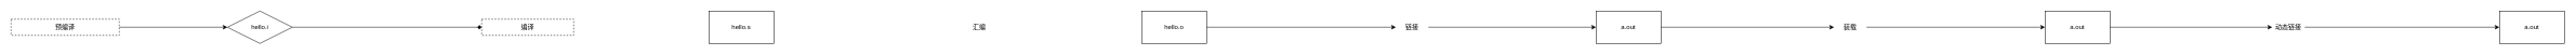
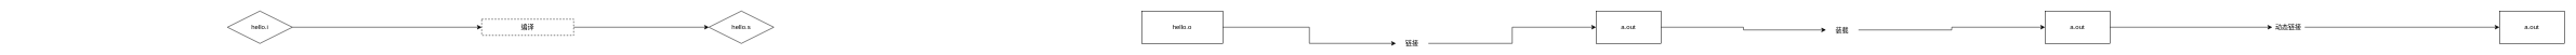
- <mxCell id="5" value="预编译" style="text;html=1;align=center;verticalAlign=middle;whiteSpace=wrap;rounded=0;strokeColor=default;dashed=1;" vertex="1" parent="1"><mxGeometry x="20" y="35" width="200" height="30" as="geometry" /></mxCell>
- <mxCell id="2" value="" style="edgeStyle=orthogonalEdgeStyle;rounded=0;orthogonalLoop=1;jettySize=auto;html=1;" edge="1" parent="1" source="5" target="4"><mxGeometry relative="1" as="geometry" /></mxCell>
- <mxCell id="7" value="" style="edgeStyle=orthogonalEdgeStyle;rounded=0;orthogonalLoop=1;jettySize=auto;html=1;endArrow=diamond;" edge="1" parent="1" source="4" target="8"><mxGeometry relative="1" as="geometry"><mxPoint x="190" y="320" as="sourcePoint" /><mxPoint x="660" y="320" as="targetPoint" /></mxGeometry></mxCell>
+ <mxCell id="7" value="" style="edgeStyle=orthogonalEdgeStyle;rounded=0;orthogonalLoop=1;jettySize=auto;html=1;" edge="1" parent="1" source="4" target="8"><mxGeometry relative="1" as="geometry"><mxPoint x="190" y="320" as="sourcePoint" /><mxPoint x="660" y="320" as="targetPoint" /></mxGeometry></mxCell>
+ <mxCell id="3" value="" style="edgeStyle=orthogonalEdgeStyle;rounded=0;orthogonalLoop=1;jettySize=auto;html=1;" edge="1" parent="1" source="8" target="6"><mxGeometry relative="1" as="geometry" /></mxCell>
- <mxCell id="6" value="hello.s" style="rounded=0;whiteSpace=wrap;html=1;" vertex="1" parent="1"><mxGeometry x="1310" width="120" height="60" as="geometry" y="20" /></mxCell>
+ <mxCell id="6" value="hello.s" style="rhombus;whiteSpace=wrap;html=1;" vertex="1" parent="1"><mxGeometry x="1310" width="120" height="60" as="geometry" y="20" /></mxCell>
- <mxCell id="11" value="汇编" style="text;html=1;align=center;verticalAlign=middle;whiteSpace=wrap;rounded=0;" vertex="1" parent="1"><mxGeometry x="1780" y="35" width="60" height="30" as="geometry" /></mxCell>
- <mxCell id="10" value="hello.o" style="rounded=0;whiteSpace=wrap;html=1;" vertex="1" parent="1"><mxGeometry x="2110" width="120" height="60" as="geometry" y="20" /></mxCell>
+ <mxCell id="10" value="hello.o" style="rounded=0;whiteSpace=wrap;html=1;" vertex="1" parent="1"><mxGeometry x="2110" y="20" width="150" height="60" as="geometry" /></mxCell>
- <mxCell id="15" value="链接" style="text;html=1;align=center;verticalAlign=middle;whiteSpace=wrap;rounded=0;" vertex="1" parent="1"><mxGeometry x="2580" y="35" width="60" height="30" as="geometry" /></mxCell>
+ <mxCell id="15" value="链接" style="text;html=1;align=center;verticalAlign=middle;whiteSpace=wrap;rounded=0;" vertex="1" parent="1"><mxGeometry x="2580" y="65" width="60" height="30" as="geometry" /></mxCell>
- <mxCell id="19" value="装载" style="text;html=1;align=center;verticalAlign=middle;whiteSpace=wrap;rounded=0;" vertex="1" parent="1"><mxGeometry x="3390" y="35" width="60" height="30" as="geometry" /></mxCell>
+ <mxCell id="19" value="装载" style="text;html=1;align=center;verticalAlign=middle;whiteSpace=wrap;rounded=0;" vertex="1" parent="1"><mxGeometry x="3375" y="40" width="60" height="30" as="geometry" /></mxCell>
